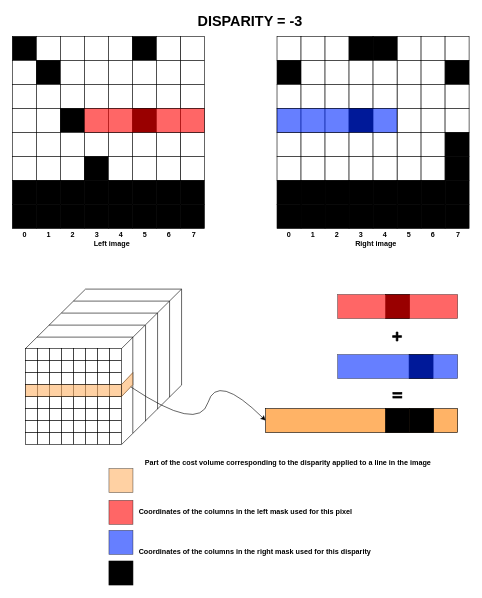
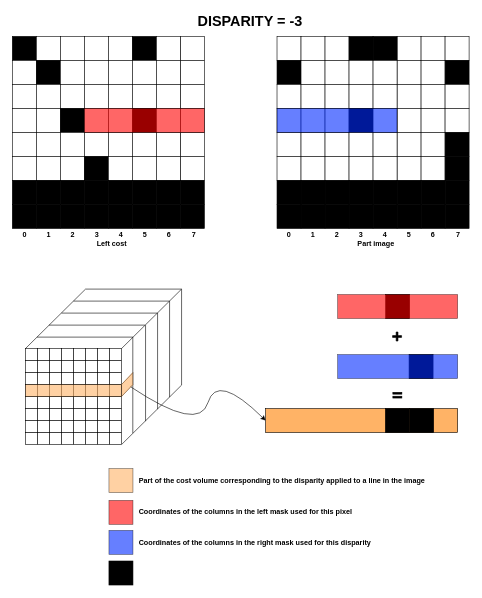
- <mxCell id="132" value="&lt;b&gt;Left image&lt;br&gt;&lt;/b&gt;" style="rounded=0;whiteSpace=wrap;html=1;strokeColor=#ffffff;opacity=0;" parent="1" vertex="1"><mxGeometry x="121" y="390" width="130" height="30" as="geometry" /></mxCell>
+ <mxCell id="132" value="&lt;b&gt;Left cost&lt;br&gt;&lt;/b&gt;" style="rounded=0;whiteSpace=wrap;html=1;strokeColor=#ffffff;opacity=0;" parent="1" vertex="1"><mxGeometry x="121" y="390" width="130" height="30" as="geometry" /></mxCell>
- <mxCell id="133" value="&lt;b&gt;Right image&lt;br&gt;&lt;/b&gt;" style="rounded=0;whiteSpace=wrap;html=1;strokeColor=#ffffff;opacity=0;" parent="1" vertex="1"><mxGeometry x="561" y="390" width="130" height="30" as="geometry" /></mxCell>
+ <mxCell id="133" value="&lt;b&gt;Part image&lt;br&gt;&lt;/b&gt;" style="rounded=0;whiteSpace=wrap;html=1;strokeColor=#ffffff;opacity=0;" parent="1" vertex="1"><mxGeometry x="561" y="390" width="130" height="30" as="geometry" /></mxCell>
- <mxCell id="134" value="&lt;b&gt;Part of the cost volume corresponding to the disparity applied to a line in the image&amp;nbsp;&lt;/b&gt;" style="rounded=0;whiteSpace=wrap;html=1;strokeColor=#ffffff;opacity=0;align=left;" parent="1" vertex="1"><mxGeometry x="239" y="755" width="522" height="30" as="geometry" /></mxCell>
+ <mxCell id="134" value="&lt;b&gt;Part of the cost volume corresponding to the disparity applied to a line in the image&amp;nbsp;&lt;/b&gt;" style="rounded=0;whiteSpace=wrap;html=1;strokeColor=#ffffff;opacity=0;align=left;" parent="1" vertex="1"><mxGeometry x="229" y="785" width="522" height="30" as="geometry" /></mxCell>
- <mxCell id="156" value="&lt;b&gt;Coordinates of the columns in the right mask used for this disparity&lt;/b&gt;" style="rounded=0;whiteSpace=wrap;html=1;strokeColor=#ffffff;opacity=0;align=left;" vertex="1" parent="1"><mxGeometry x="229" y="903" width="423" height="30" as="geometry" /></mxCell>
+ <mxCell id="156" value="&lt;b&gt;Coordinates of the columns in the right mask used for this disparity&lt;/b&gt;" style="rounded=0;whiteSpace=wrap;html=1;strokeColor=#ffffff;opacity=0;align=left;" vertex="1" parent="1"><mxGeometry x="229" y="888" width="423" height="30" as="geometry" /></mxCell>
